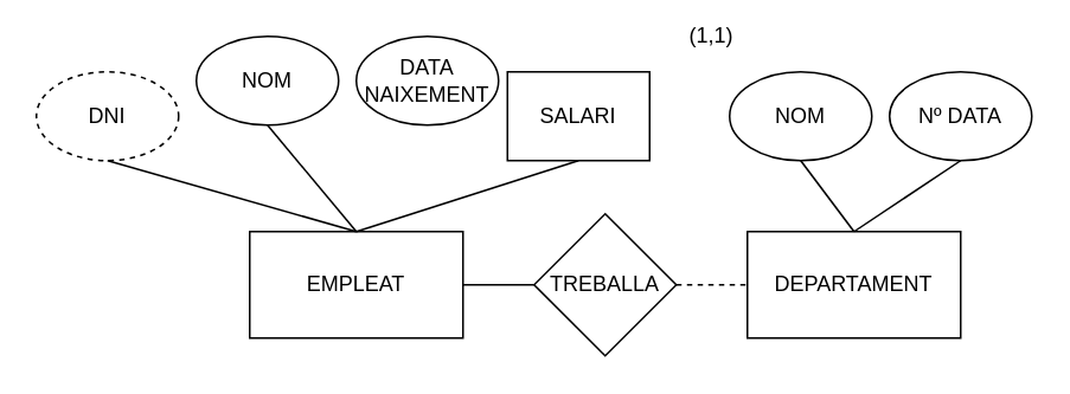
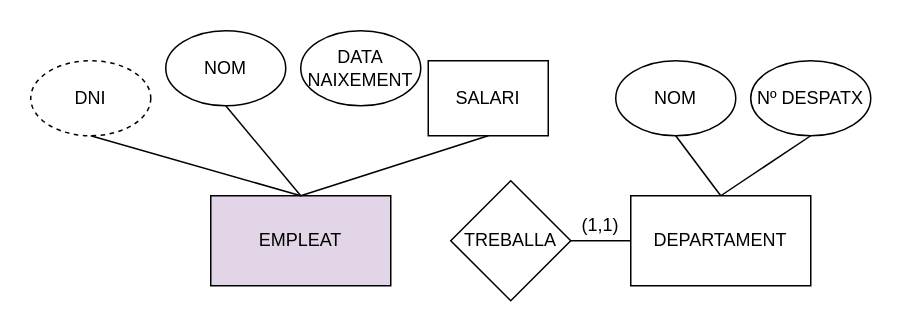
- <mxCell id="7" value="(1,1)" style="text;html=1;strokeColor=none;fillColor=none;align=center;verticalAlign=middle;whiteSpace=wrap;rounded=0;" parent="1" vertex="1"><mxGeometry x="380" y="10" width="40" height="20" as="geometry" /></mxCell>
+ <mxCell id="7" value="(1,1)" style="text;html=1;strokeColor=none;fillColor=none;align=center;verticalAlign=middle;whiteSpace=wrap;rounded=0;" parent="1" vertex="1"><mxGeometry x="380" y="140" width="40" height="20" as="geometry" /></mxCell>
- <mxCell id="16" value="Nº DATA" style="ellipse;whiteSpace=wrap;html=1;" parent="1" vertex="1"><mxGeometry x="500" y="40" width="80" height="50" as="geometry" /></mxCell>
+ <mxCell id="16" value="Nº DESPATX" style="ellipse;whiteSpace=wrap;html=1;" parent="1" vertex="1"><mxGeometry x="500" y="40" width="80" height="50" as="geometry" /></mxCell>
- <mxCell id="3" value="EMPLEAT" style="rounded=0;whiteSpace=wrap;html=1;" parent="1" vertex="1"><mxGeometry x="140" y="130" width="120" height="60" as="geometry" /></mxCell>
+ <mxCell id="3" value="EMPLEAT" style="rounded=0;whiteSpace=wrap;html=1;fillColor=#e1d5e7;" parent="1" vertex="1"><mxGeometry x="140" y="130" width="120" height="60" as="geometry" /></mxCell>
- <mxCell id="5" value="" style="endArrow=none;html=1;exitX=1;exitY=0.5;exitDx=0;exitDy=0;entryX=0;entryY=0.5;entryDx=0;entryDy=0;" parent="1" source="3" target="4" edge="1"><mxGeometry width="50" height="50" relative="1" as="geometry"><mxPoint x="320" y="190" as="sourcePoint" /><mxPoint x="370" y="140" as="targetPoint" /></mxGeometry></mxCell>
- <mxCell id="6" value="" style="endArrow=none;html=1;entryX=0;entryY=0.5;entryDx=0;entryDy=0;exitX=1;exitY=0.5;exitDx=0;exitDy=0;dashed=1;" parent="1" source="4" target="2" edge="1"><mxGeometry width="50" height="50" relative="1" as="geometry"><mxPoint x="320" y="190" as="sourcePoint" /><mxPoint x="370" y="140" as="targetPoint" /></mxGeometry></mxCell>
+ <mxCell id="6" value="" style="endArrow=none;html=1;entryX=0;entryY=0.5;entryDx=0;entryDy=0;exitX=1;exitY=0.5;exitDx=0;exitDy=0;" parent="1" source="4" target="2" edge="1"><mxGeometry width="50" height="50" relative="1" as="geometry"><mxPoint x="320" y="190" as="sourcePoint" /><mxPoint x="370" y="140" as="targetPoint" /></mxGeometry></mxCell>
